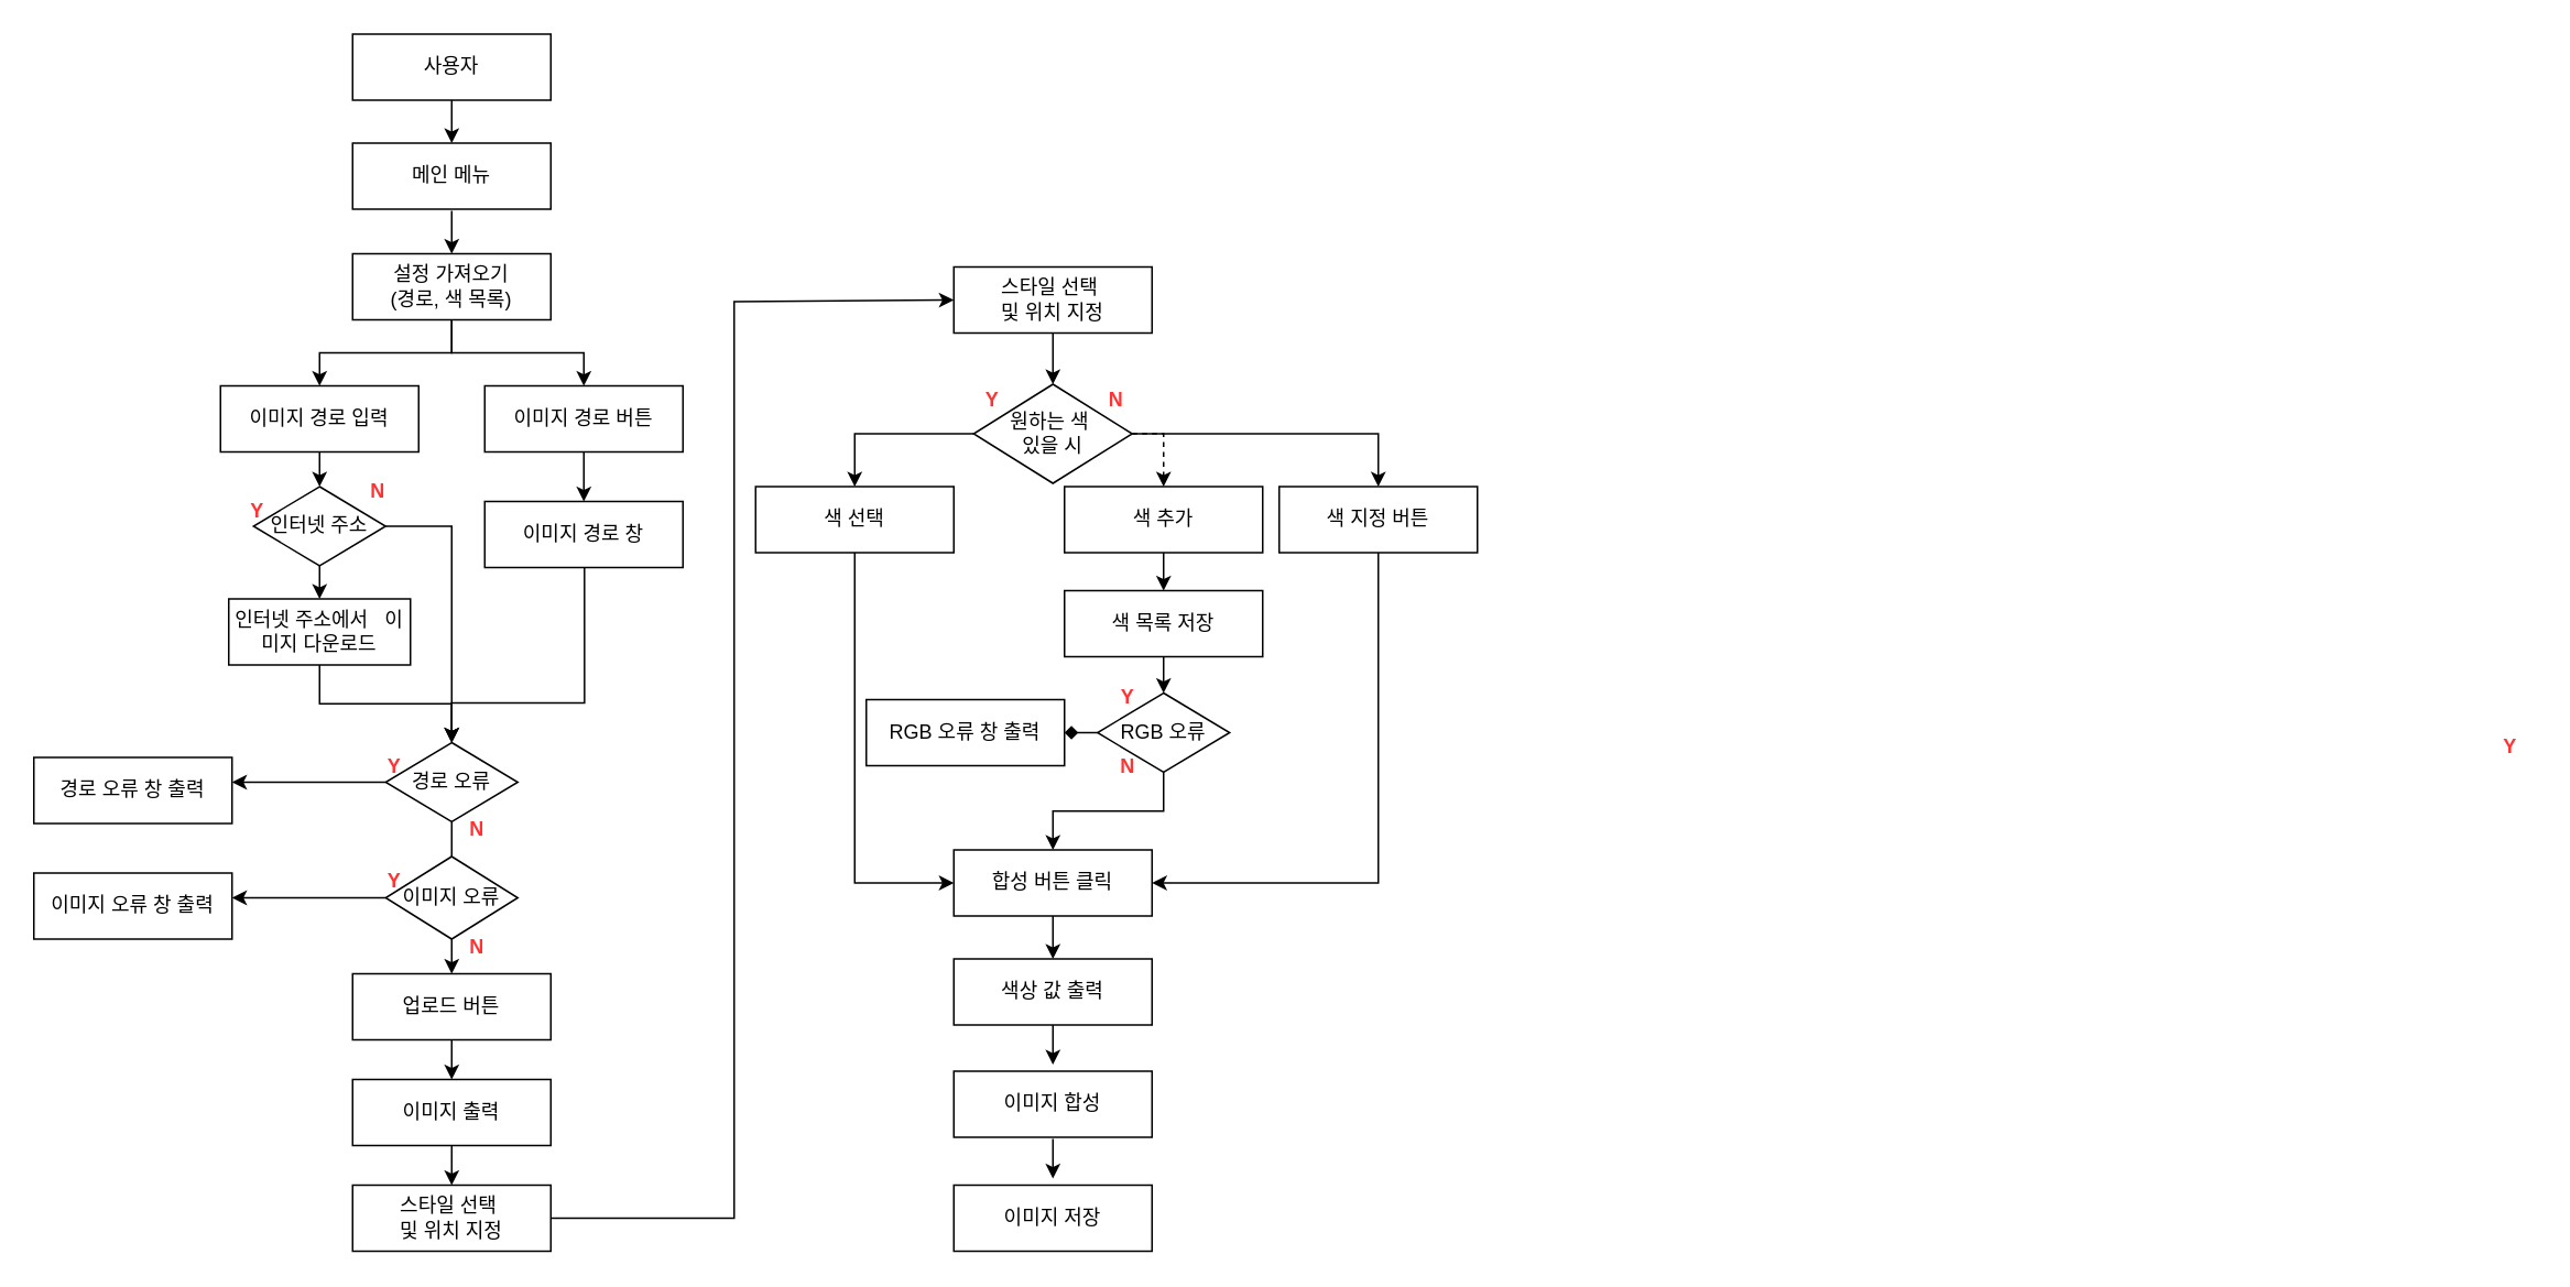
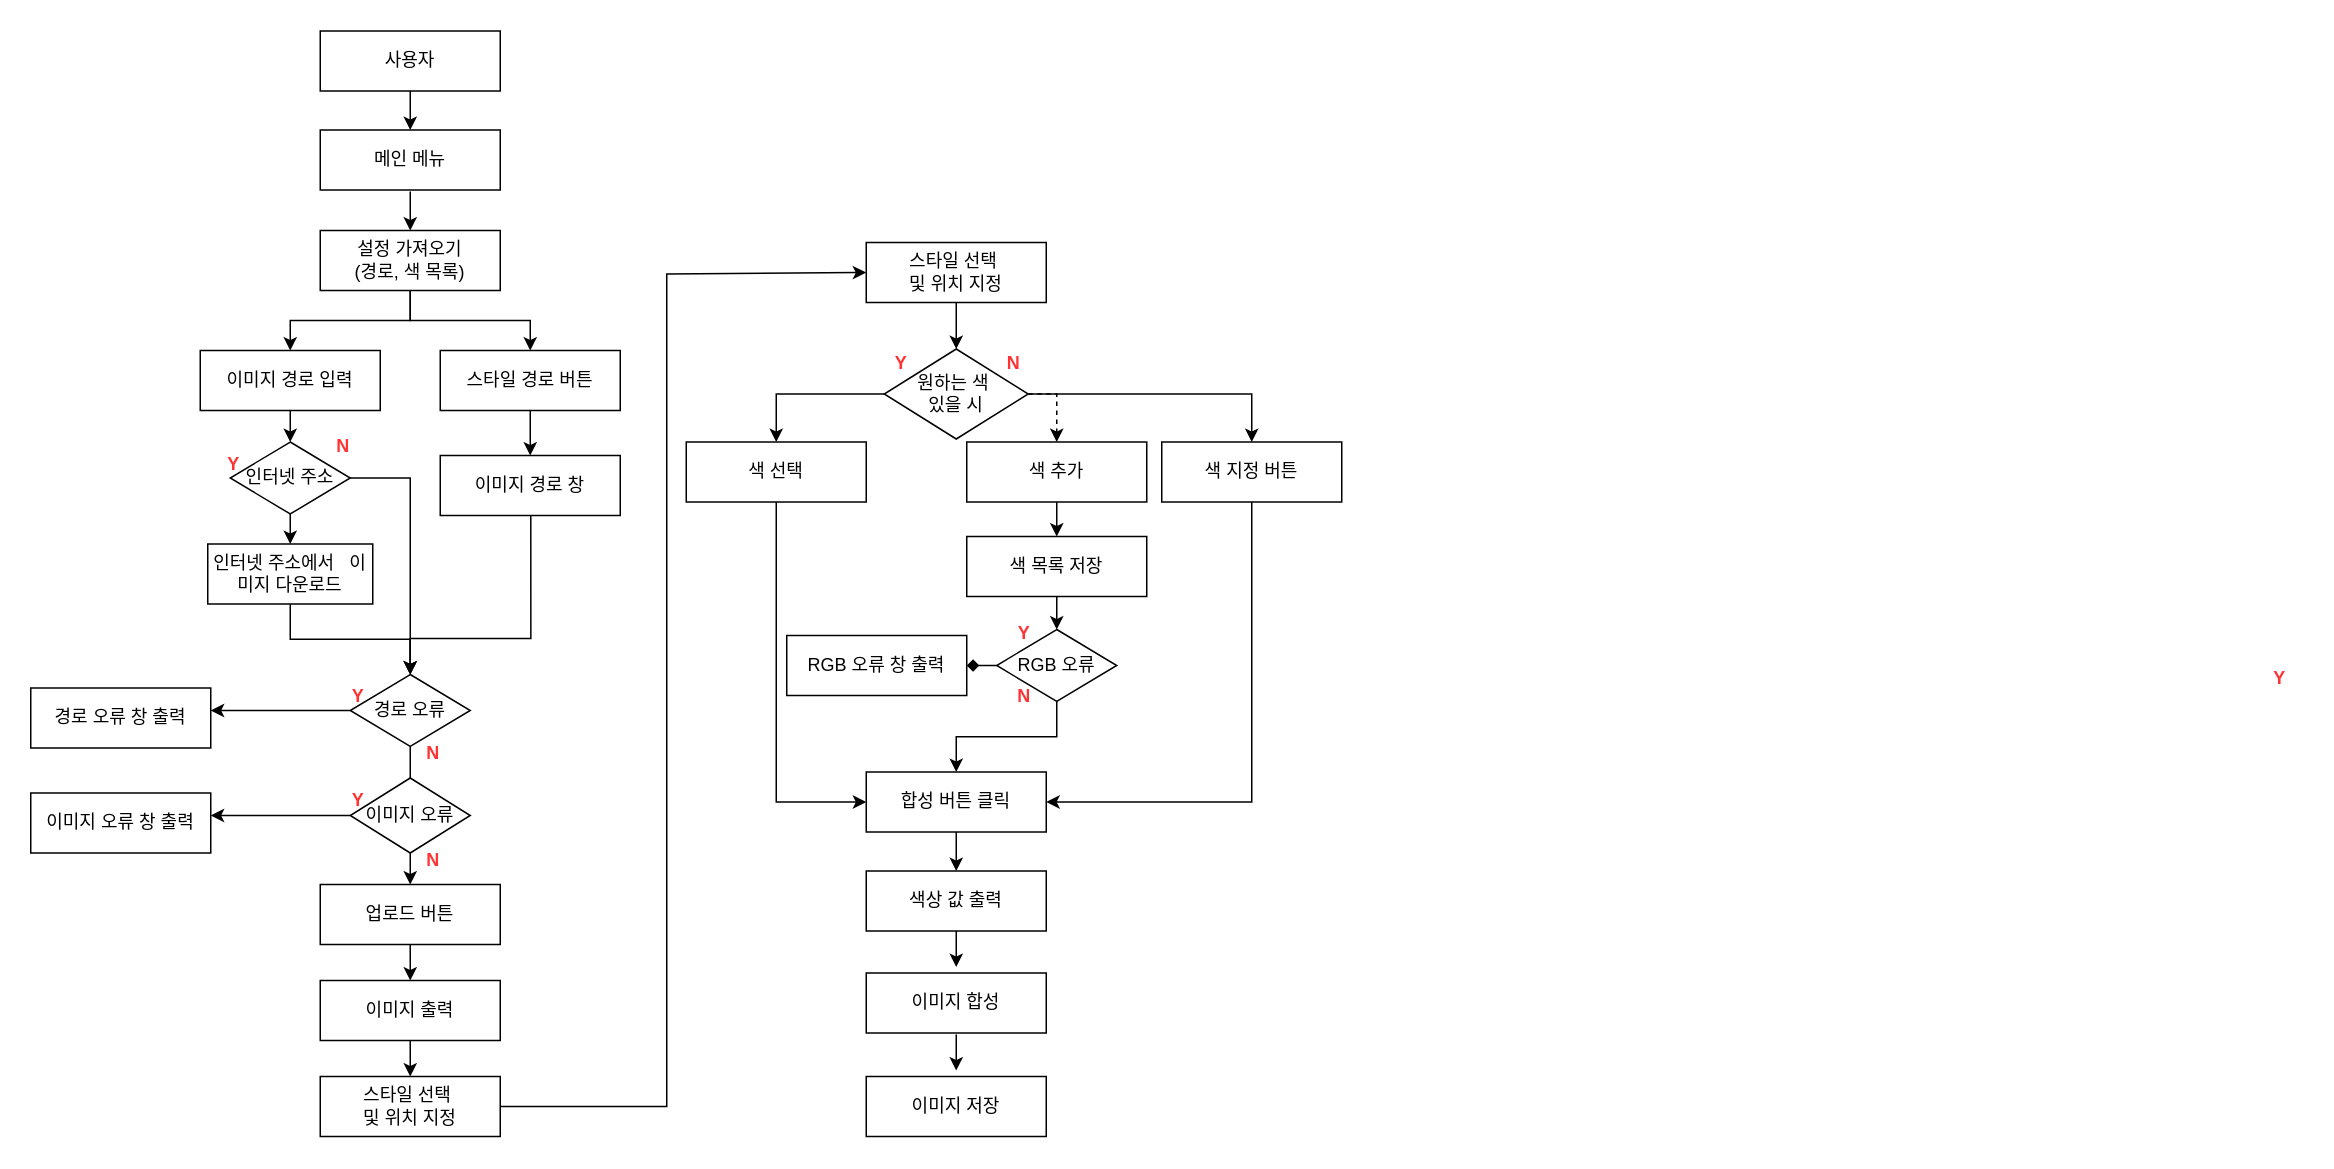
- <mxCell id="3" value="이미지 경로 버튼" style="rounded=1;whiteSpace=wrap;html=1;fontSize=12;glass=0;strokeWidth=1;shadow=0;arcSize=0;" parent="1" vertex="1"><mxGeometry x="293" y="233" width="120" height="40" as="geometry" /></mxCell>
+ <mxCell id="3" value="스타일 경로 버튼" style="rounded=1;whiteSpace=wrap;html=1;fontSize=12;glass=0;strokeWidth=1;shadow=0;arcSize=0;" parent="1" vertex="1"><mxGeometry x="293" y="233" width="120" height="40" as="geometry" /></mxCell>
